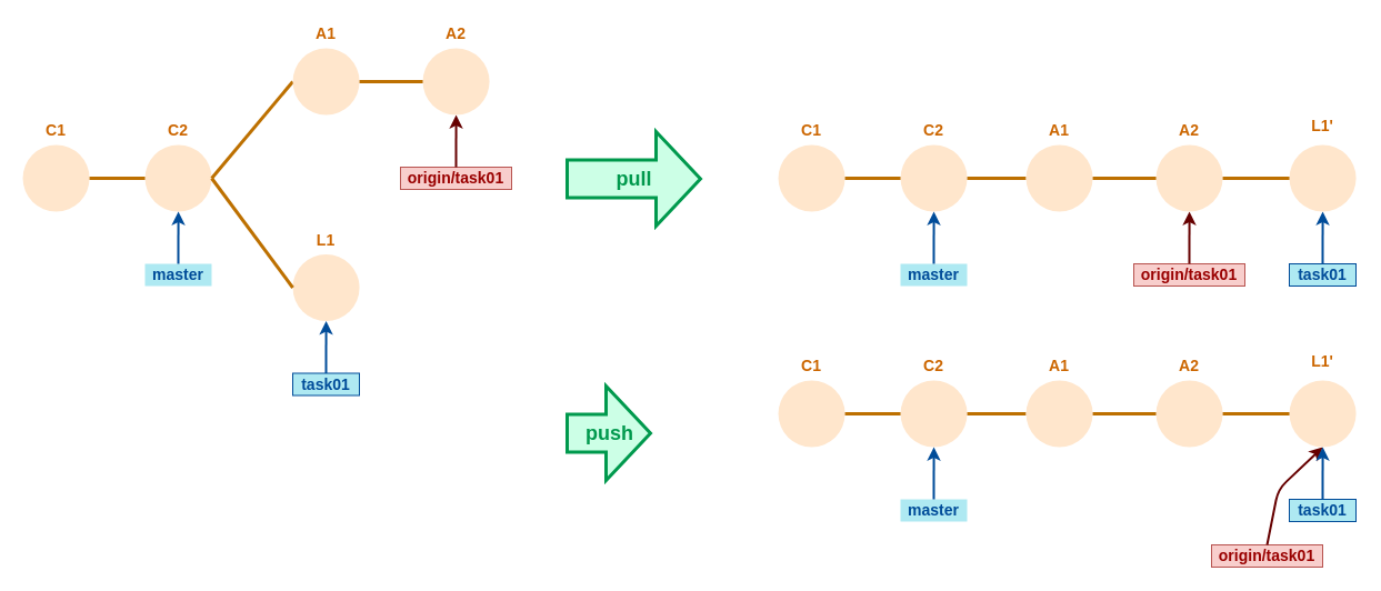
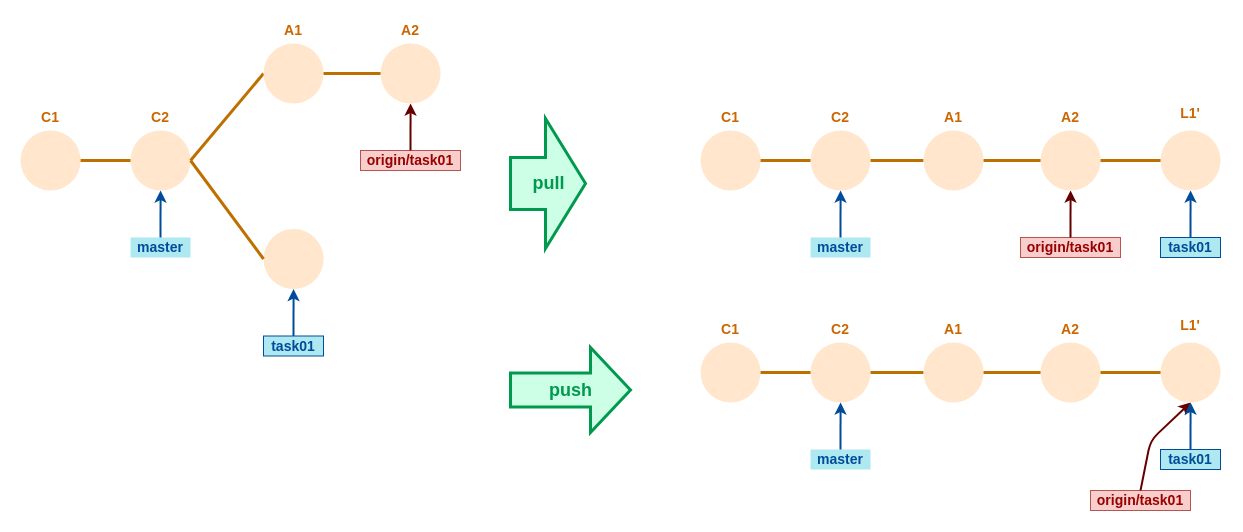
- <mxCell id="22" value="&lt;font style=&quot;font-size: 18px&quot; color=&quot;#00994d&quot;&gt;&lt;b&gt;pull&lt;/b&gt;&lt;/font&gt;" style="html=1;shadow=0;dashed=0;align=center;verticalAlign=middle;shape=mxgraph.arrows2.arrow;dy=0.6;dx=40;notch=0;fontColor=#990000;strokeWidth=3;strokeColor=#00994D;fillColor=#CCFFE6;" vertex="1" parent="1"><mxGeometry x="510" y="118" width="120" height="85" as="geometry" /></mxCell>
+ <mxCell id="22" value="&lt;font style=&quot;font-size: 18px&quot; color=&quot;#00994d&quot;&gt;&lt;b&gt;pull&lt;/b&gt;&lt;/font&gt;" style="html=1;shadow=0;dashed=0;align=center;verticalAlign=middle;shape=mxgraph.arrows2.arrow;dy=0.6;dx=40;notch=0;fontColor=#990000;strokeWidth=3;strokeColor=#00994D;fillColor=#CCFFE6;" vertex="1" parent="1"><mxGeometry x="510" y="118" width="75" height="130" as="geometry" /></mxCell>
- <mxCell id="18" value="L1" style="text;html=1;strokeColor=none;fillColor=none;align=center;verticalAlign=middle;whiteSpace=wrap;rounded=0;fontStyle=1;fontSize=14;fontColor=#CC6600;" vertex="1" parent="1"><mxGeometry x="273.059" y="205.5" width="40" height="20" as="geometry" /></mxCell>
- <mxCell id="43" value="&lt;font style=&quot;font-size: 18px&quot; color=&quot;#00994d&quot;&gt;&lt;b&gt;push&lt;/b&gt;&lt;/font&gt;" style="html=1;shadow=0;dashed=0;align=center;verticalAlign=middle;shape=mxgraph.arrows2.arrow;dy=0.6;dx=40;notch=0;fontColor=#990000;strokeWidth=3;strokeColor=#00994D;fillColor=#CCFFE6;" vertex="1" parent="1"><mxGeometry x="510" y="347" width="75" height="85" as="geometry" /></mxCell>
+ <mxCell id="43" value="&lt;font style=&quot;font-size: 18px&quot; color=&quot;#00994d&quot;&gt;&lt;b&gt;push&lt;/b&gt;&lt;/font&gt;" style="html=1;shadow=0;dashed=0;align=center;verticalAlign=middle;shape=mxgraph.arrows2.arrow;dy=0.6;dx=40;notch=0;fontColor=#990000;strokeWidth=3;strokeColor=#00994D;fillColor=#CCFFE6;" vertex="1" parent="1"><mxGeometry x="510" y="347" width="120" height="85" as="geometry" /></mxCell>
